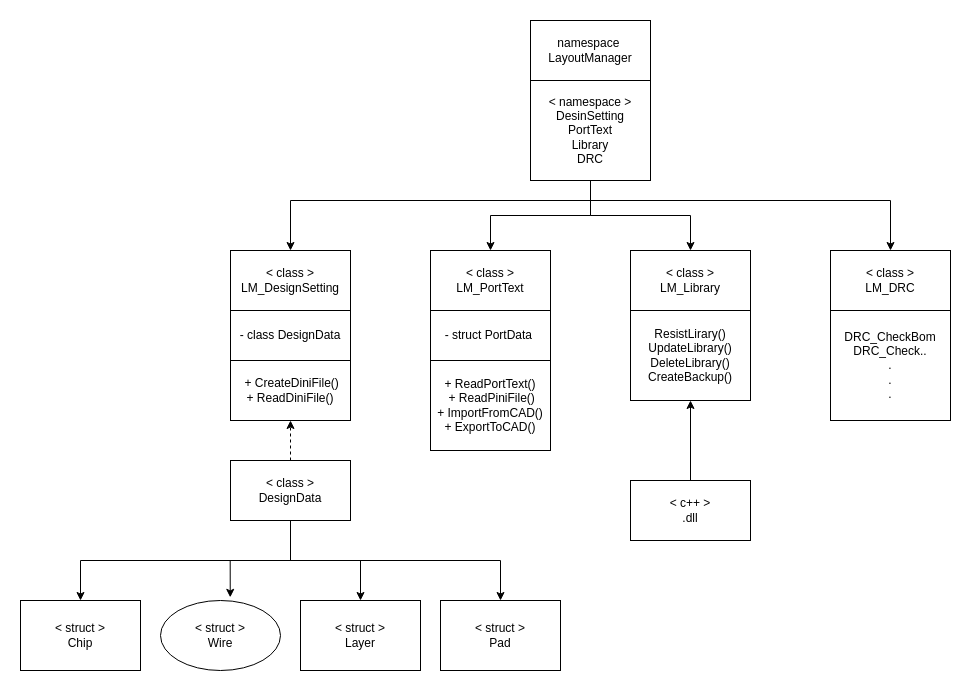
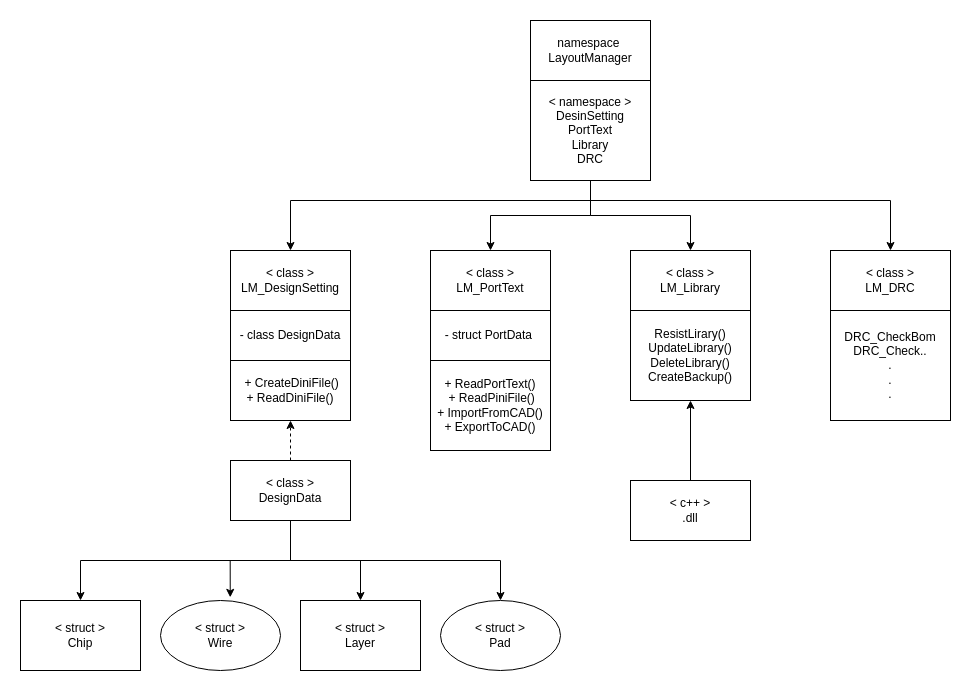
- <mxCell id="27" value="&amp;lt; struct &amp;gt;&lt;br style=&quot;border-color: var(--border-color);&quot;&gt;Pad" style="rounded=0;whiteSpace=wrap;html=1;" vertex="1" parent="1"><mxGeometry x="440" y="600" width="120" height="70" as="geometry" /></mxCell>
+ <mxCell id="27" value="&amp;lt; struct &amp;gt;&lt;br style=&quot;border-color: var(--border-color);&quot;&gt;Pad" style="ellipse;whiteSpace=wrap;html=1;" vertex="1" parent="1"><mxGeometry x="440" y="600" width="120" height="70" as="geometry" /></mxCell>
